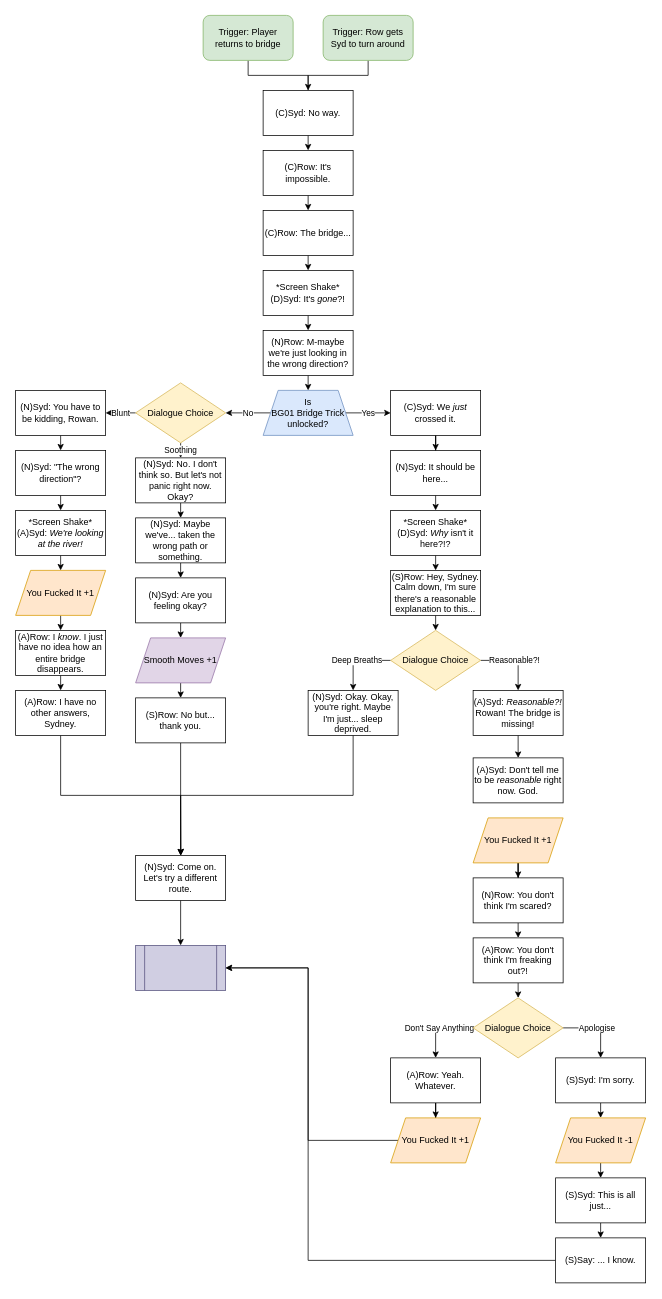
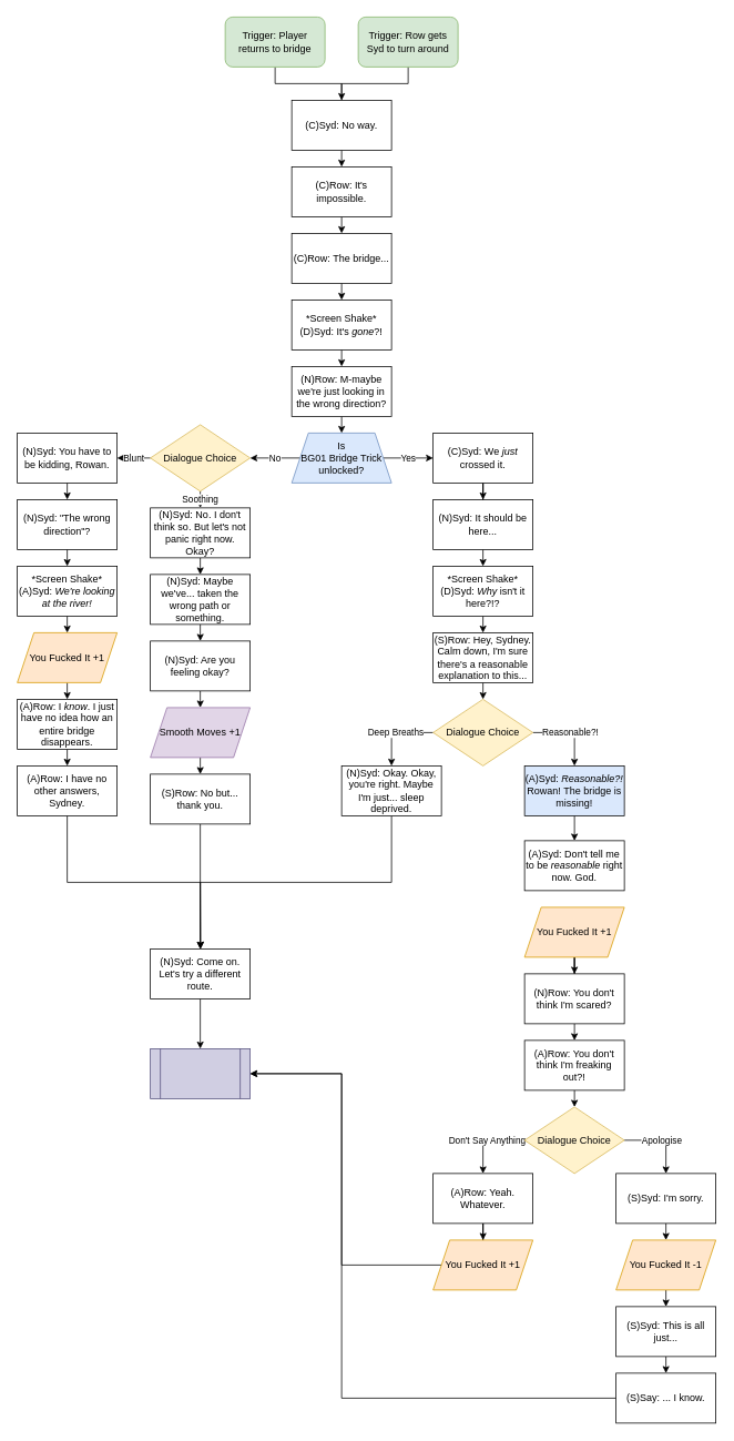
- <mxCell id="38" value="(A)Syd: &lt;i&gt;Reasonable?! &lt;/i&gt;Rowan! The bridge is missing!" style="rounded=0;whiteSpace=wrap;html=1;" vertex="1" parent="1"><mxGeometry x="630" y="920" width="120" height="60" as="geometry" /></mxCell>
+ <mxCell id="38" value="(A)Syd: &lt;i&gt;Reasonable?! &lt;/i&gt;Rowan! The bridge is missing!" style="rounded=0;whiteSpace=wrap;html=1;fillColor=#dae8fc;" vertex="1" parent="1"><mxGeometry x="630" y="920" width="120" height="60" as="geometry" /></mxCell>
